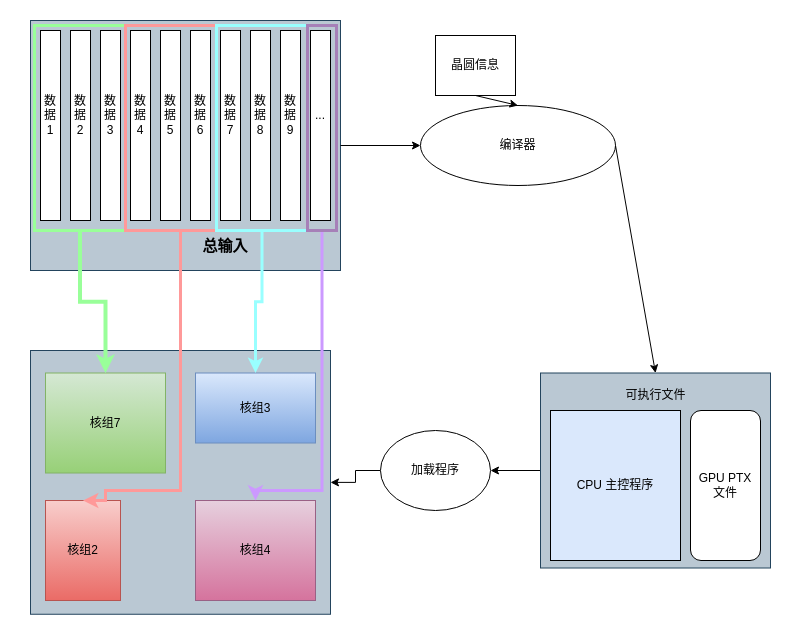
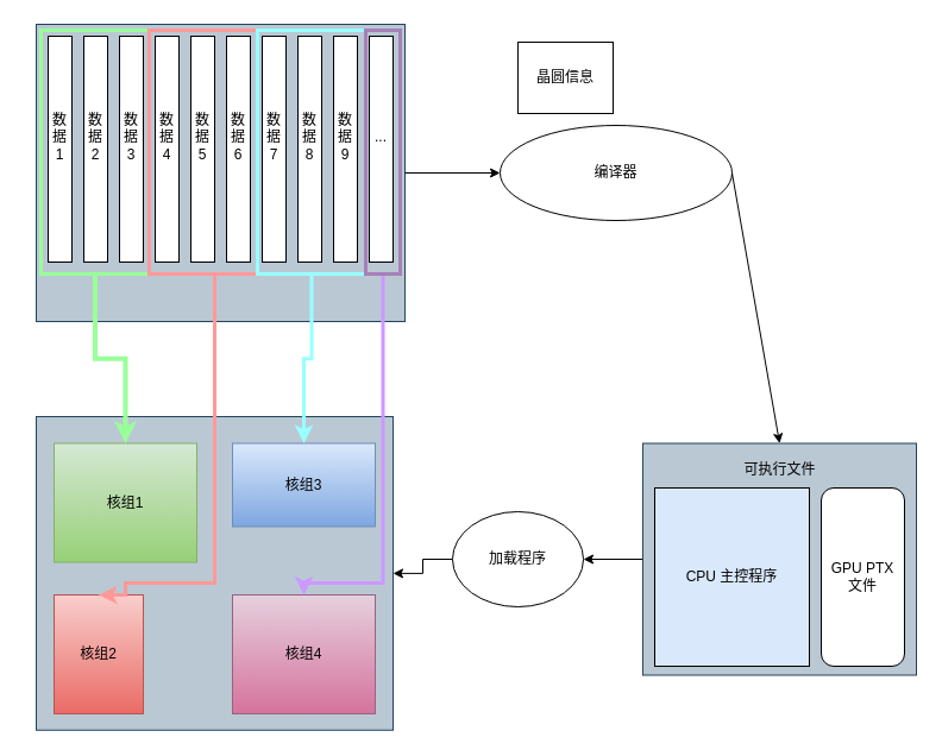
- <mxCell id="27" value="" style="endArrow=classic;html=1;rounded=0;exitX=0.5;exitY=1;exitDx=0;exitDy=0;entryX=0.5;entryY=0;entryDx=0;entryDy=0;" edge="1" parent="1" source="26" target="24"><mxGeometry width="50" height="50" relative="1" as="geometry"><mxPoint x="215" y="390" as="sourcePoint" /><mxPoint x="265" y="340" as="targetPoint" /></mxGeometry></mxCell>
- <mxCell id="13" value="&lt;b&gt;&lt;font style=&quot;font-size: 15px;&quot;&gt;总输入&lt;/font&gt;&lt;/b&gt;" style="text;html=1;align=center;verticalAlign=middle;whiteSpace=wrap;rounded=0;" vertex="1" parent="1"><mxGeometry x="195" y="230" width="60" height="30" as="geometry" /></mxCell>
- <mxCell id="35" value="核组7" style="rounded=0;whiteSpace=wrap;html=1;fillColor=#d5e8d4;gradientColor=#97d077;strokeColor=#82b366;" vertex="1" parent="1"><mxGeometry x="45" y="372.5" width="120" height="100" as="geometry" /></mxCell>
+ <mxCell id="35" value="核组1" style="rounded=0;whiteSpace=wrap;html=1;fillColor=#d5e8d4;gradientColor=#97d077;strokeColor=#82b366;" vertex="1" parent="1"><mxGeometry x="45" y="372.5" width="120" height="100" as="geometry" /></mxCell>
